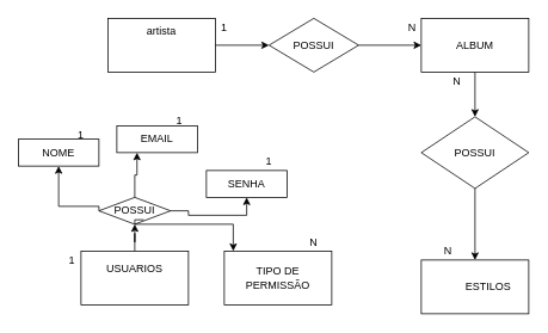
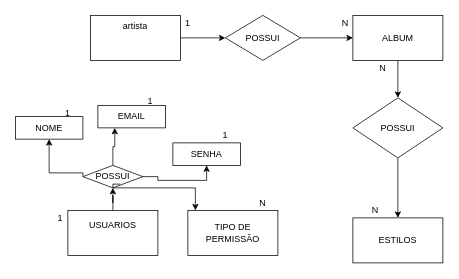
- <mxCell id="19" value="&lt;font style=&quot;vertical-align: inherit&quot;&gt;&lt;font style=&quot;vertical-align: inherit&quot;&gt;ESTILOS&lt;/font&gt;&lt;/font&gt;" style="text;html=1;strokeColor=none;fillColor=none;align=center;verticalAlign=middle;whiteSpace=wrap;rounded=0;" parent="1" vertex="1"><mxGeometry x="525" y="310" width="40" height="20" as="geometry" /></mxCell>
+ <mxCell id="19" value="&lt;font style=&quot;vertical-align: inherit&quot;&gt;&lt;font style=&quot;vertical-align: inherit&quot;&gt;ESTILOS&lt;/font&gt;&lt;/font&gt;" style="text;html=1;strokeColor=none;fillColor=none;align=center;verticalAlign=middle;whiteSpace=wrap;rounded=0;" parent="1" vertex="1"><mxGeometry x="510" y="310" width="40" height="20" as="geometry" /></mxCell>
